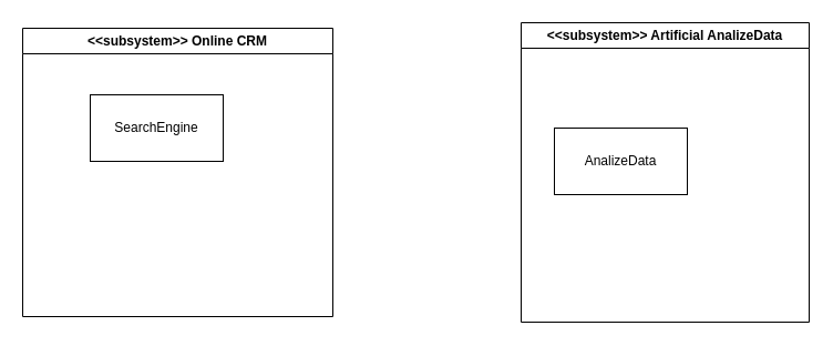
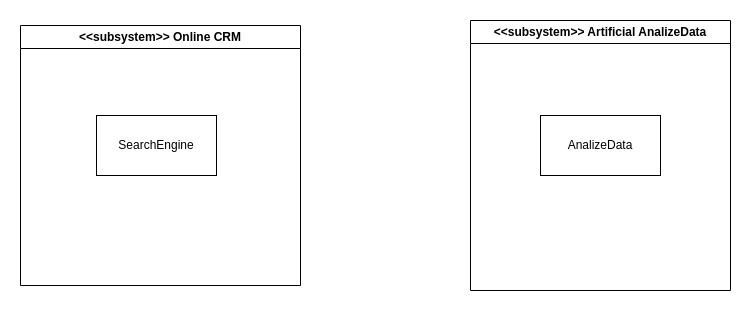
- <mxCell id="3" value="SearchEngine" style="rounded=0;whiteSpace=wrap;html=1;" vertex="1" parent="1"><mxGeometry x="81" y="85" width="120" height="60" as="geometry" /></mxCell>
+ <mxCell id="3" value="SearchEngine" style="rounded=0;whiteSpace=wrap;html=1;" vertex="1" parent="1"><mxGeometry x="96" y="115" width="120" height="60" as="geometry" /></mxCell>
- <mxCell id="5" value="AnalizeData" style="rounded=0;whiteSpace=wrap;html=1;" vertex="1" parent="4"><mxGeometry x="30" y="95" width="120" height="60" as="geometry" /></mxCell>
+ <mxCell id="5" value="AnalizeData" style="rounded=0;whiteSpace=wrap;html=1;" vertex="1" parent="4"><mxGeometry x="70" y="95" width="120" height="60" as="geometry" /></mxCell>
